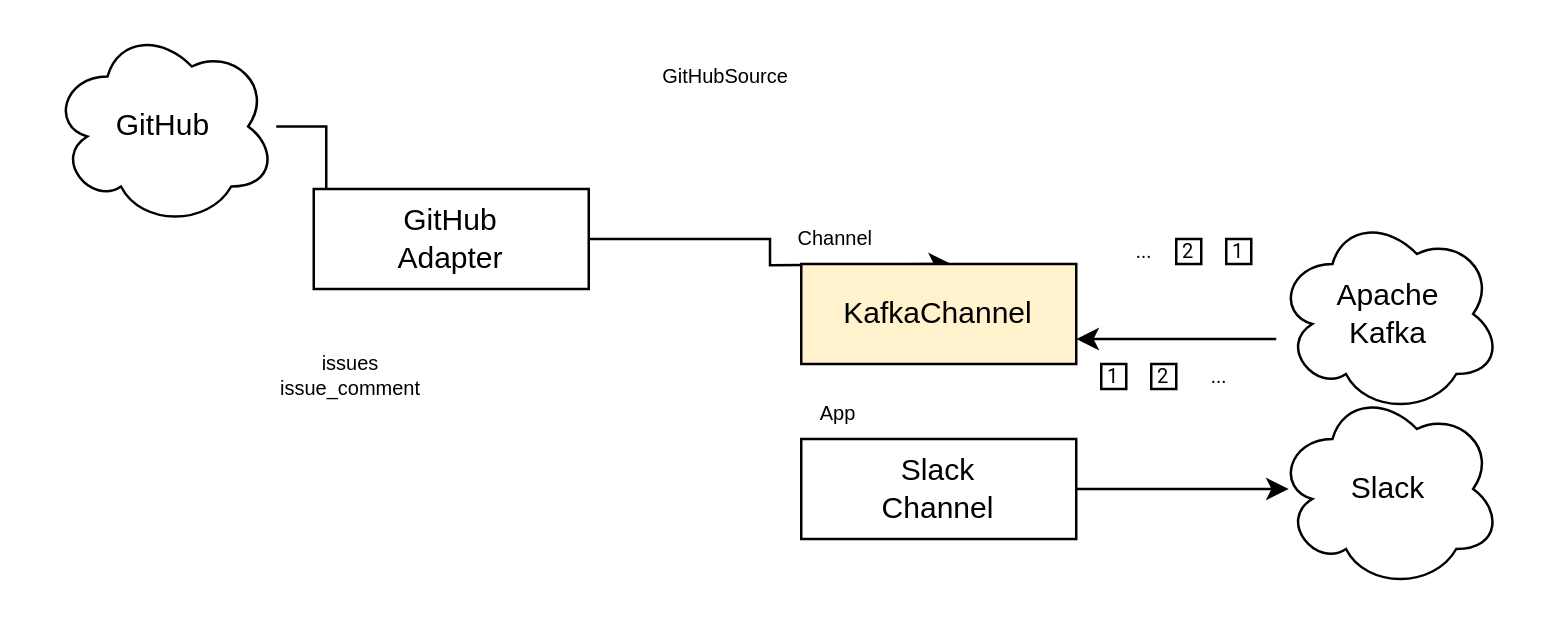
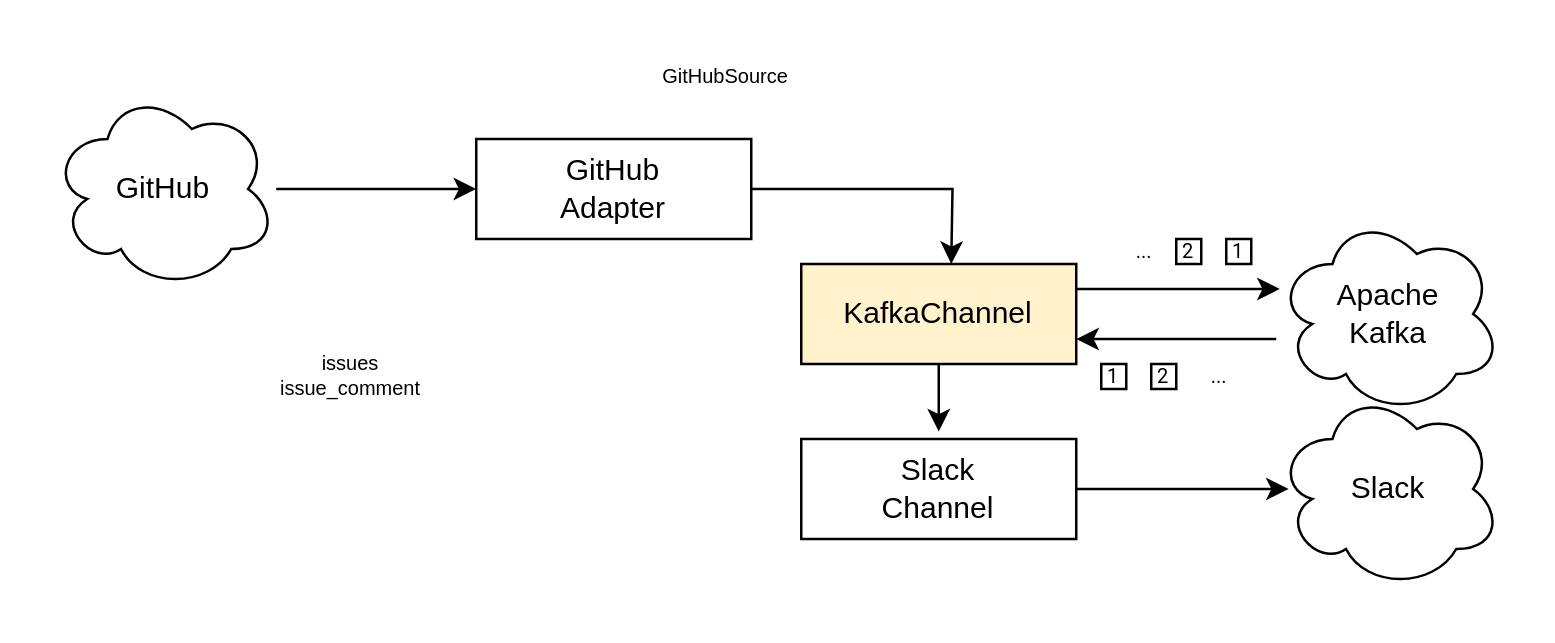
- <mxCell id="3" value="GitHub" style="ellipse;shape=cloud;whiteSpace=wrap;html=1;" vertex="1" parent="1"><mxGeometry x="20" y="10" width="90" height="80" as="geometry" /></mxCell>
+ <mxCell id="3" value="GitHub" style="ellipse;shape=cloud;whiteSpace=wrap;html=1;" vertex="1" parent="1"><mxGeometry x="20" y="35" width="90" height="80" as="geometry" /></mxCell>
- <mxCell id="5" value="GitHub&lt;br&gt;Adapter" style="rounded=0;whiteSpace=wrap;html=1;" vertex="1" parent="1"><mxGeometry x="125" y="75" width="110" height="40" as="geometry" /></mxCell>
+ <mxCell id="5" value="GitHub&lt;br&gt;Adapter" style="rounded=0;whiteSpace=wrap;html=1;" vertex="1" parent="1"><mxGeometry x="190" y="55" width="110" height="40" as="geometry" /></mxCell>
- <mxCell id="17" value="Channel&amp;nbsp;" style="text;html=1;strokeColor=none;fillColor=none;align=center;verticalAlign=middle;whiteSpace=wrap;rounded=0;fontSize=8;" vertex="1" parent="1"><mxGeometry x="320" y="85" width="30" height="20" as="geometry" /></mxCell>
+ <mxCell id="12" style="edgeStyle=orthogonalEdgeStyle;rounded=0;orthogonalLoop=1;jettySize=auto;html=1;" edge="1" parent="1" source="15" target="16"><mxGeometry relative="1" as="geometry"><Array as="points"><mxPoint x="490" y="115" /><mxPoint x="490" y="115" /></Array></mxGeometry></mxCell>
- <mxCell id="9" value="App" style="text;html=1;strokeColor=none;fillColor=none;align=center;verticalAlign=middle;whiteSpace=wrap;rounded=0;fontSize=8;" vertex="1" parent="1"><mxGeometry x="320" y="155" width="30" height="20" as="geometry" /></mxCell>
+ <mxCell id="14" style="edgeStyle=orthogonalEdgeStyle;rounded=0;orthogonalLoop=1;jettySize=auto;html=1;entryX=0.5;entryY=-0.075;entryDx=0;entryDy=0;entryPerimeter=0;" edge="1" parent="1" source="15" target="7"><mxGeometry relative="1" as="geometry" /></mxCell>
